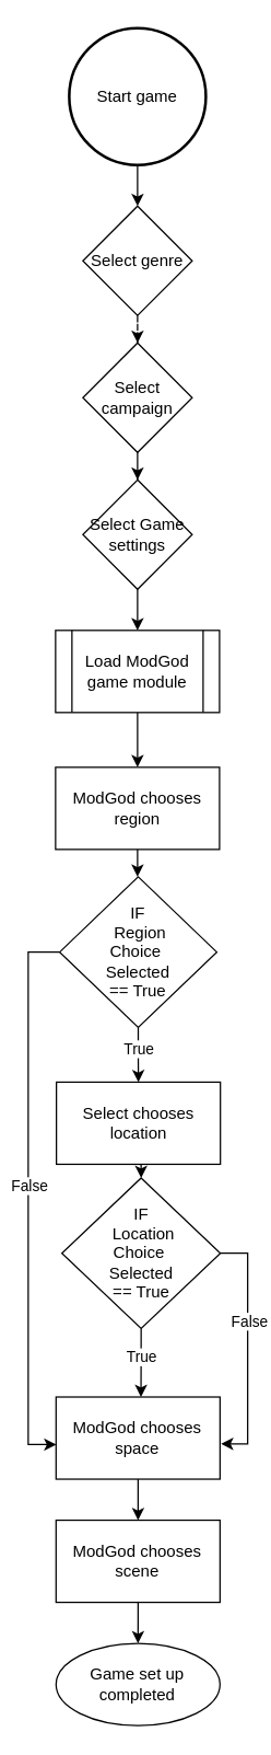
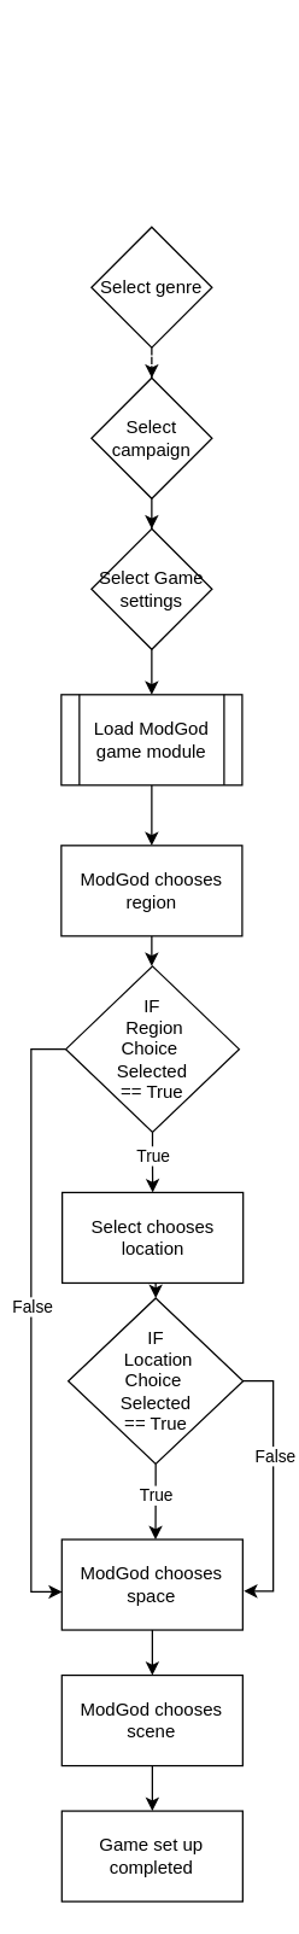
- <mxCell id="3" value="Start game" style="strokeWidth=2;html=1;shape=mxgraph.flowchart.start_2;whiteSpace=wrap;" parent="1" vertex="1"><mxGeometry x="50" y="20" width="100" height="100" as="geometry" /></mxCell>
- <mxCell id="2" style="edgeStyle=orthogonalEdgeStyle;rounded=0;orthogonalLoop=1;jettySize=auto;html=1;entryX=0.5;entryY=0;entryDx=0;entryDy=0;" parent="1" source="3" target="5" edge="1"><mxGeometry relative="1" as="geometry" /></mxCell>
- <mxCell id="18" value="Game set up completed" style="ellipse;whiteSpace=wrap;html=1;rounded=0;" parent="1" vertex="1"><mxGeometry x="40.36" y="1200" width="120" height="60" as="geometry" /></mxCell>
+ <mxCell id="18" value="Game set up completed" style="whiteSpace=wrap;html=1;rounded=0;" parent="1" vertex="1"><mxGeometry x="40.36" y="1200" width="120" height="60" as="geometry" /></mxCell>
